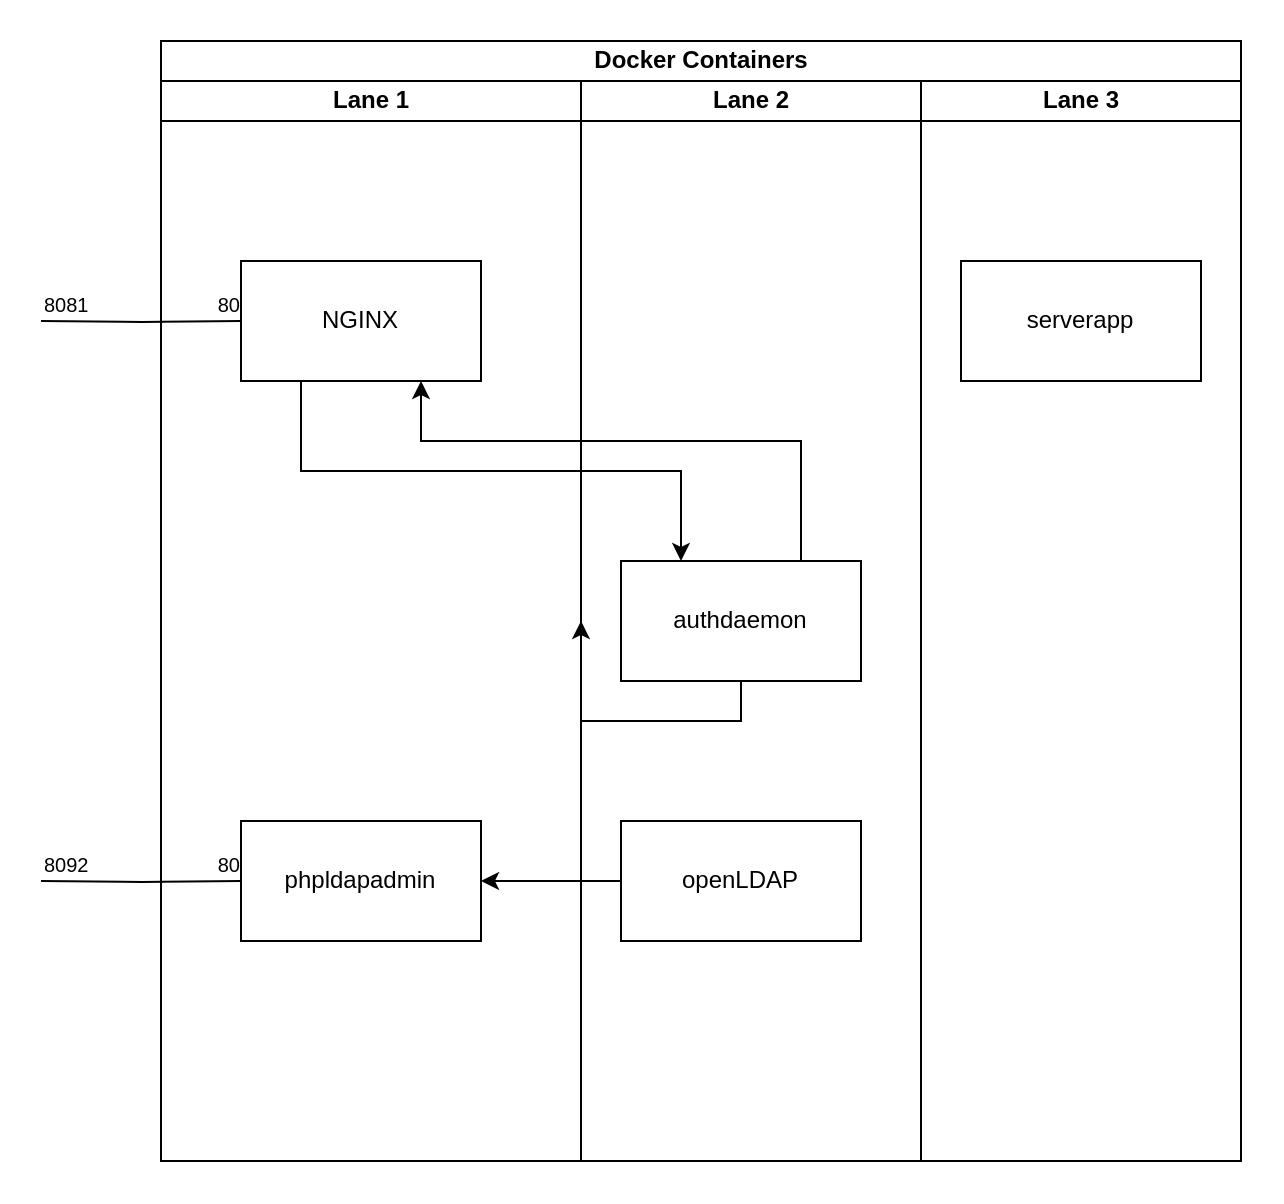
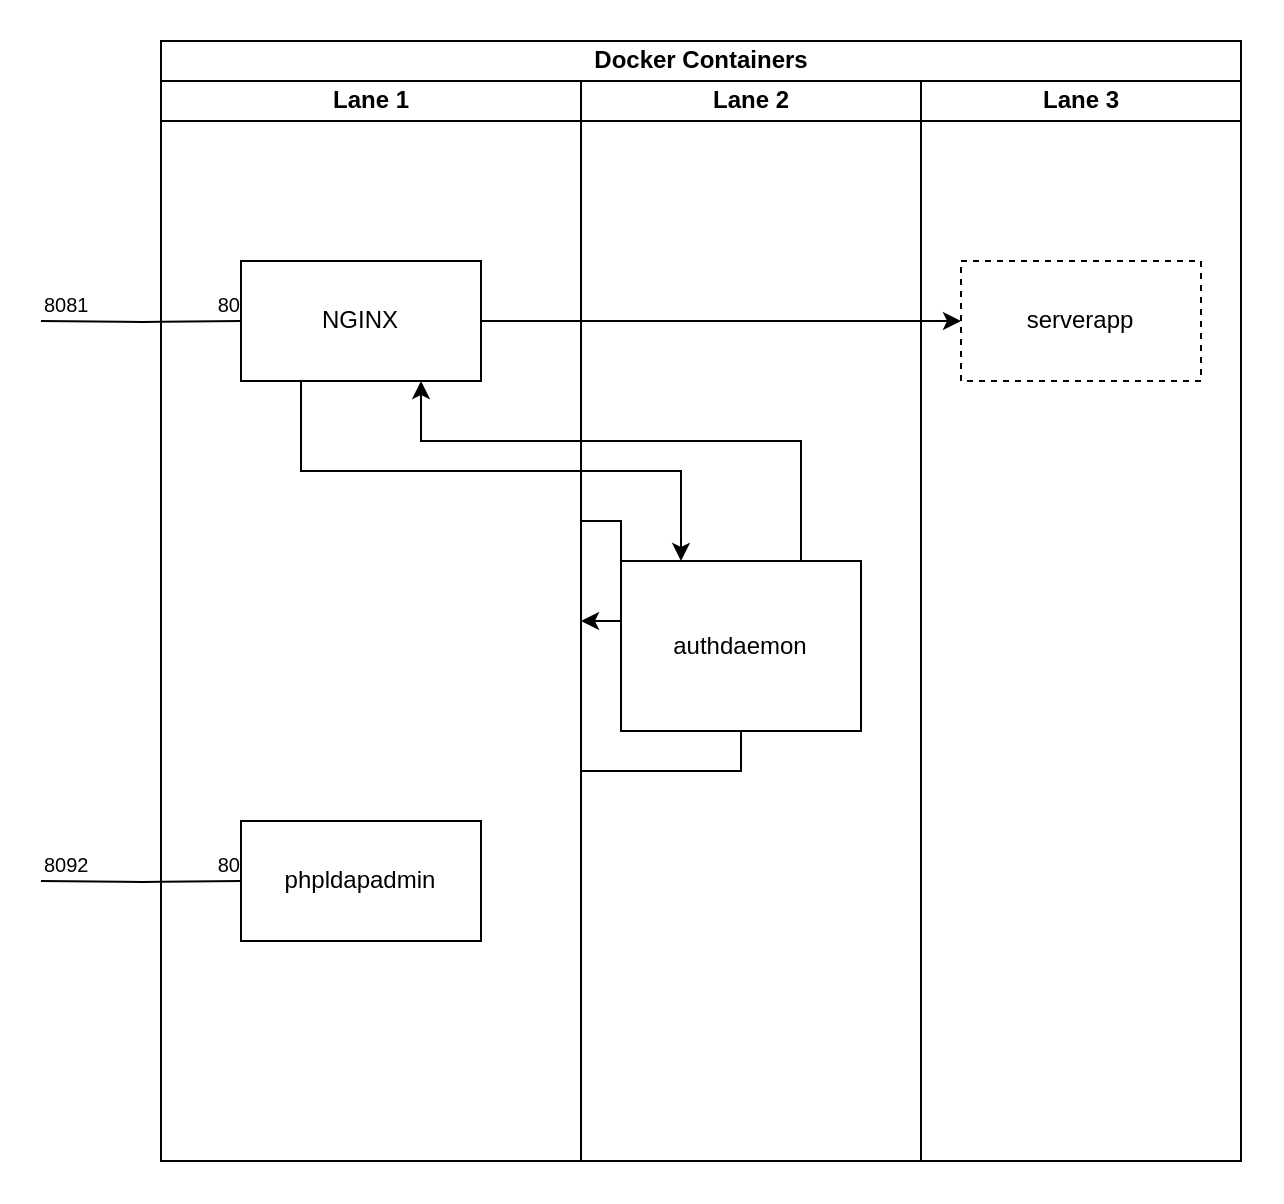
+ <mxCell id="3" style="edgeStyle=orthogonalEdgeStyle;rounded=0;orthogonalLoop=1;jettySize=auto;html=1;exitX=1;exitY=0.5;exitDx=0;exitDy=0;entryX=0;entryY=0.5;entryDx=0;entryDy=0;" edge="1" parent="1" source="4" target="8"><mxGeometry relative="1" as="geometry" /></mxCell>
- <mxCell id="8" value="serverapp&lt;br&gt;" style="rounded=0;whiteSpace=wrap;html=1;" vertex="1" parent="1"><mxGeometry x="480" y="130" width="120" height="60" as="geometry" /></mxCell>
+ <mxCell id="8" value="serverapp&lt;br&gt;" style="rounded=0;whiteSpace=wrap;html=1;dashed=1;" vertex="1" parent="1"><mxGeometry x="480" y="130" width="120" height="60" as="geometry" /></mxCell>
- <mxCell id="11" value="authdaemon&lt;br&gt;" style="rounded=0;whiteSpace=wrap;html=1;" vertex="1" parent="1"><mxGeometry x="310" y="280" width="120" height="60" as="geometry" /></mxCell>
+ <mxCell id="11" value="authdaemon&lt;br&gt;" style="rounded=0;whiteSpace=wrap;html=1;" vertex="1" parent="1"><mxGeometry x="310" y="280" width="120" height="85" as="geometry" /></mxCell>
- <mxCell id="6" style="edgeStyle=orthogonalEdgeStyle;rounded=0;orthogonalLoop=1;jettySize=auto;html=1;exitX=0;exitY=0.5;exitDx=0;exitDy=0;entryX=1;entryY=0.5;entryDx=0;entryDy=0;" edge="1" parent="1" source="7" target="5"><mxGeometry relative="1" as="geometry" /></mxCell>
- <mxCell id="7" value="openLDAP" style="rounded=0;whiteSpace=wrap;html=1;" vertex="1" parent="1"><mxGeometry x="310" y="410" width="120" height="60" as="geometry" /></mxCell>
